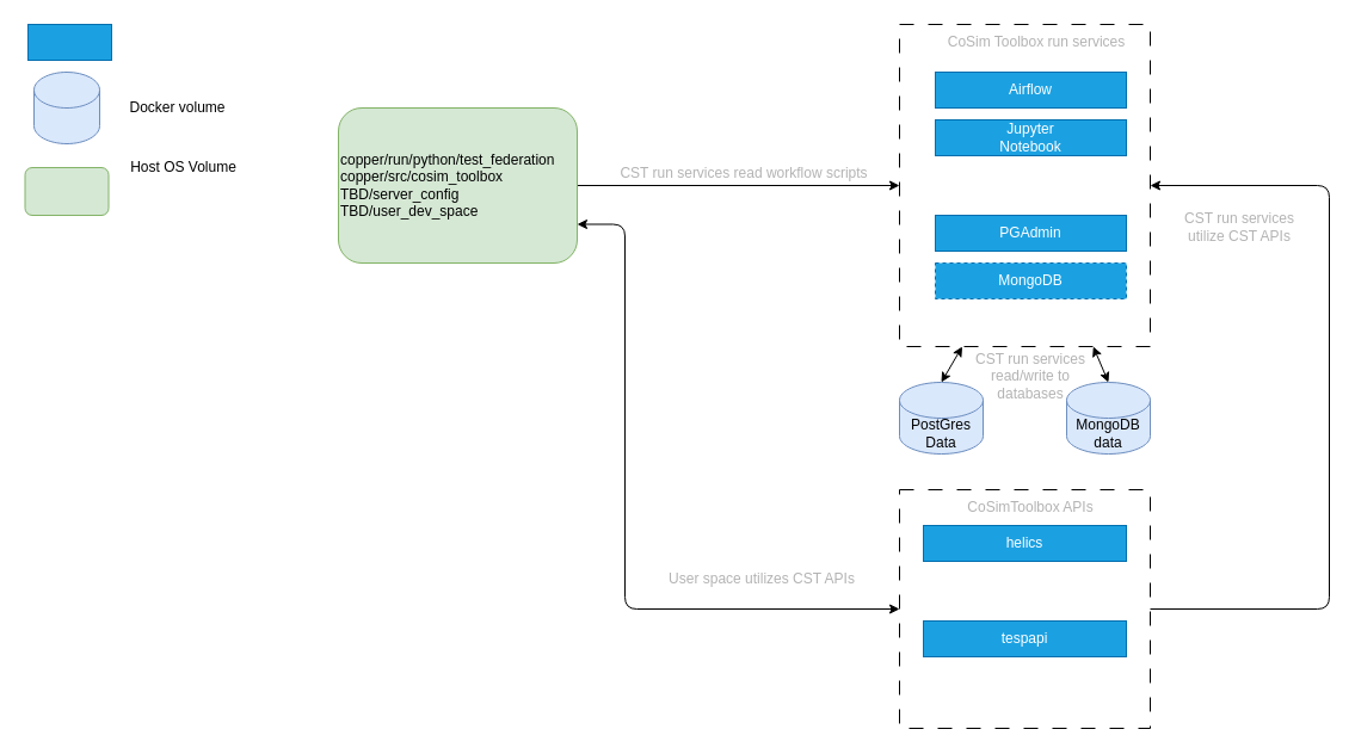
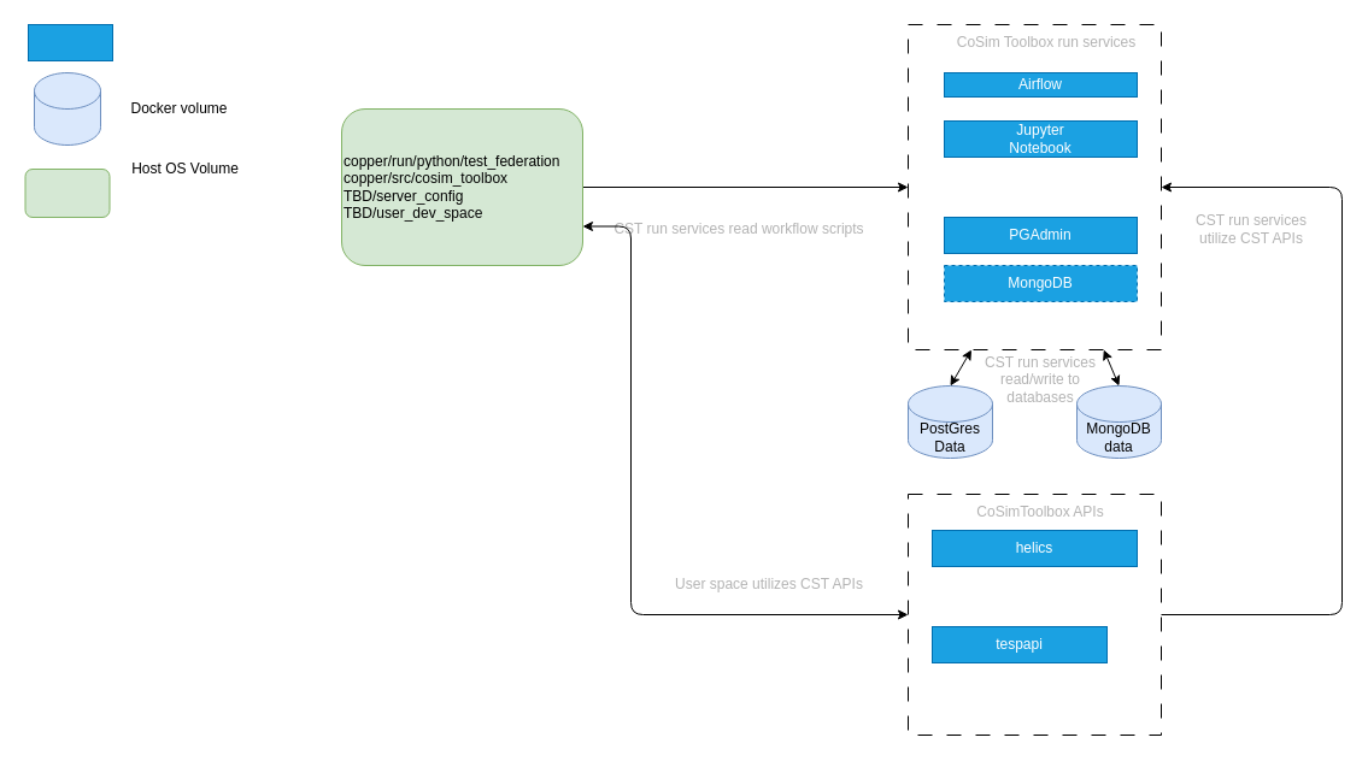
- <mxCell id="10" value="Airflow" style="rounded=0;whiteSpace=wrap;html=1;fillColor=#1ba1e2;fontColor=#ffffff;strokeColor=#006EAF;" vertex="1" parent="1"><mxGeometry x="783" y="60" width="160" height="30" as="geometry" /></mxCell>
+ <mxCell id="10" value="Airflow" style="rounded=0;whiteSpace=wrap;html=1;fillColor=#1ba1e2;fontColor=#ffffff;strokeColor=#006EAF;" vertex="1" parent="1"><mxGeometry x="783" y="60" width="160" height="20" as="geometry" /></mxCell>
- <mxCell id="19" value="&lt;font color=&quot;#b3b3b3&quot;&gt;CST run services read workflow scripts&lt;/font&gt;" style="text;strokeColor=none;align=center;fillColor=none;html=1;verticalAlign=middle;whiteSpace=wrap;rounded=0;fontColor=#4D4D4D;" vertex="1" parent="1"><mxGeometry x="513" y="130" width="220" height="30" as="geometry" /></mxCell>
+ <mxCell id="19" value="&lt;font color=&quot;#b3b3b3&quot;&gt;CST run services read workflow scripts&lt;/font&gt;" style="text;strokeColor=none;align=center;fillColor=none;html=1;verticalAlign=middle;whiteSpace=wrap;rounded=0;fontColor=#4D4D4D;" vertex="1" parent="1"><mxGeometry x="503" y="175" width="220" height="30" as="geometry" /></mxCell>
- <mxCell id="23" value="tespapi" style="rounded=0;whiteSpace=wrap;html=1;fillColor=#1ba1e2;fontColor=#ffffff;strokeColor=#006EAF;" vertex="1" parent="1"><mxGeometry x="773" y="520" width="170" height="30" as="geometry" /></mxCell>
+ <mxCell id="23" value="tespapi" style="rounded=0;whiteSpace=wrap;html=1;fillColor=#1ba1e2;fontColor=#ffffff;strokeColor=#006EAF;" vertex="1" parent="1"><mxGeometry x="773" y="520" width="145" height="30" as="geometry" /></mxCell>
